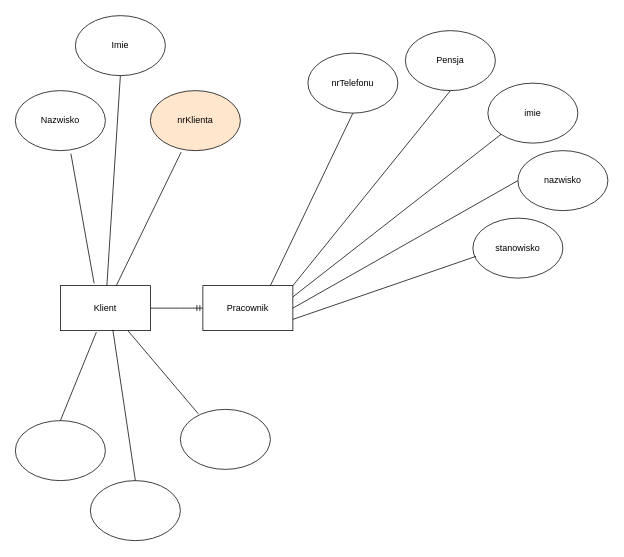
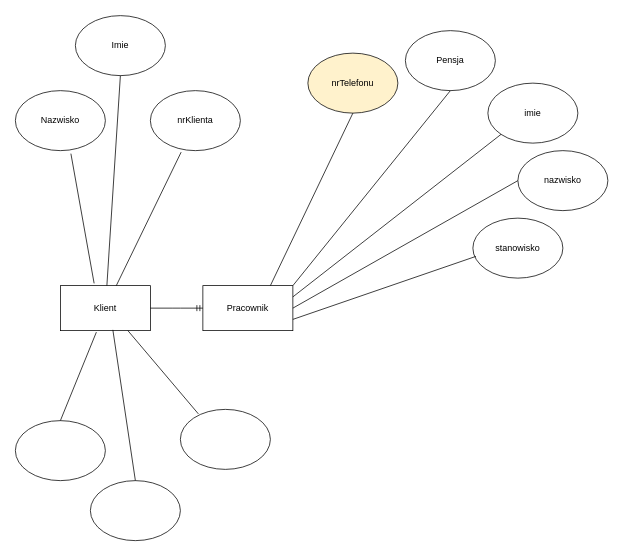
- <mxCell id="4" value="nrTelefonu" style="ellipse;whiteSpace=wrap;html=1;" vertex="1" parent="1"><mxGeometry x="410" y="70" width="120" height="80" as="geometry" /></mxCell>
+ <mxCell id="4" value="nrTelefonu" style="ellipse;whiteSpace=wrap;html=1;fillColor=#fff2cc;" vertex="1" parent="1"><mxGeometry x="410" y="70" width="120" height="80" as="geometry" /></mxCell>
- <mxCell id="15" value="nrKlienta" style="ellipse;whiteSpace=wrap;html=1;fillColor=#ffe6cc;" vertex="1" parent="1"><mxGeometry x="200" y="120" width="120" height="80" as="geometry" /></mxCell>
+ <mxCell id="15" value="nrKlienta" style="ellipse;whiteSpace=wrap;html=1;" vertex="1" parent="1"><mxGeometry x="200" y="120" width="120" height="80" as="geometry" /></mxCell>
